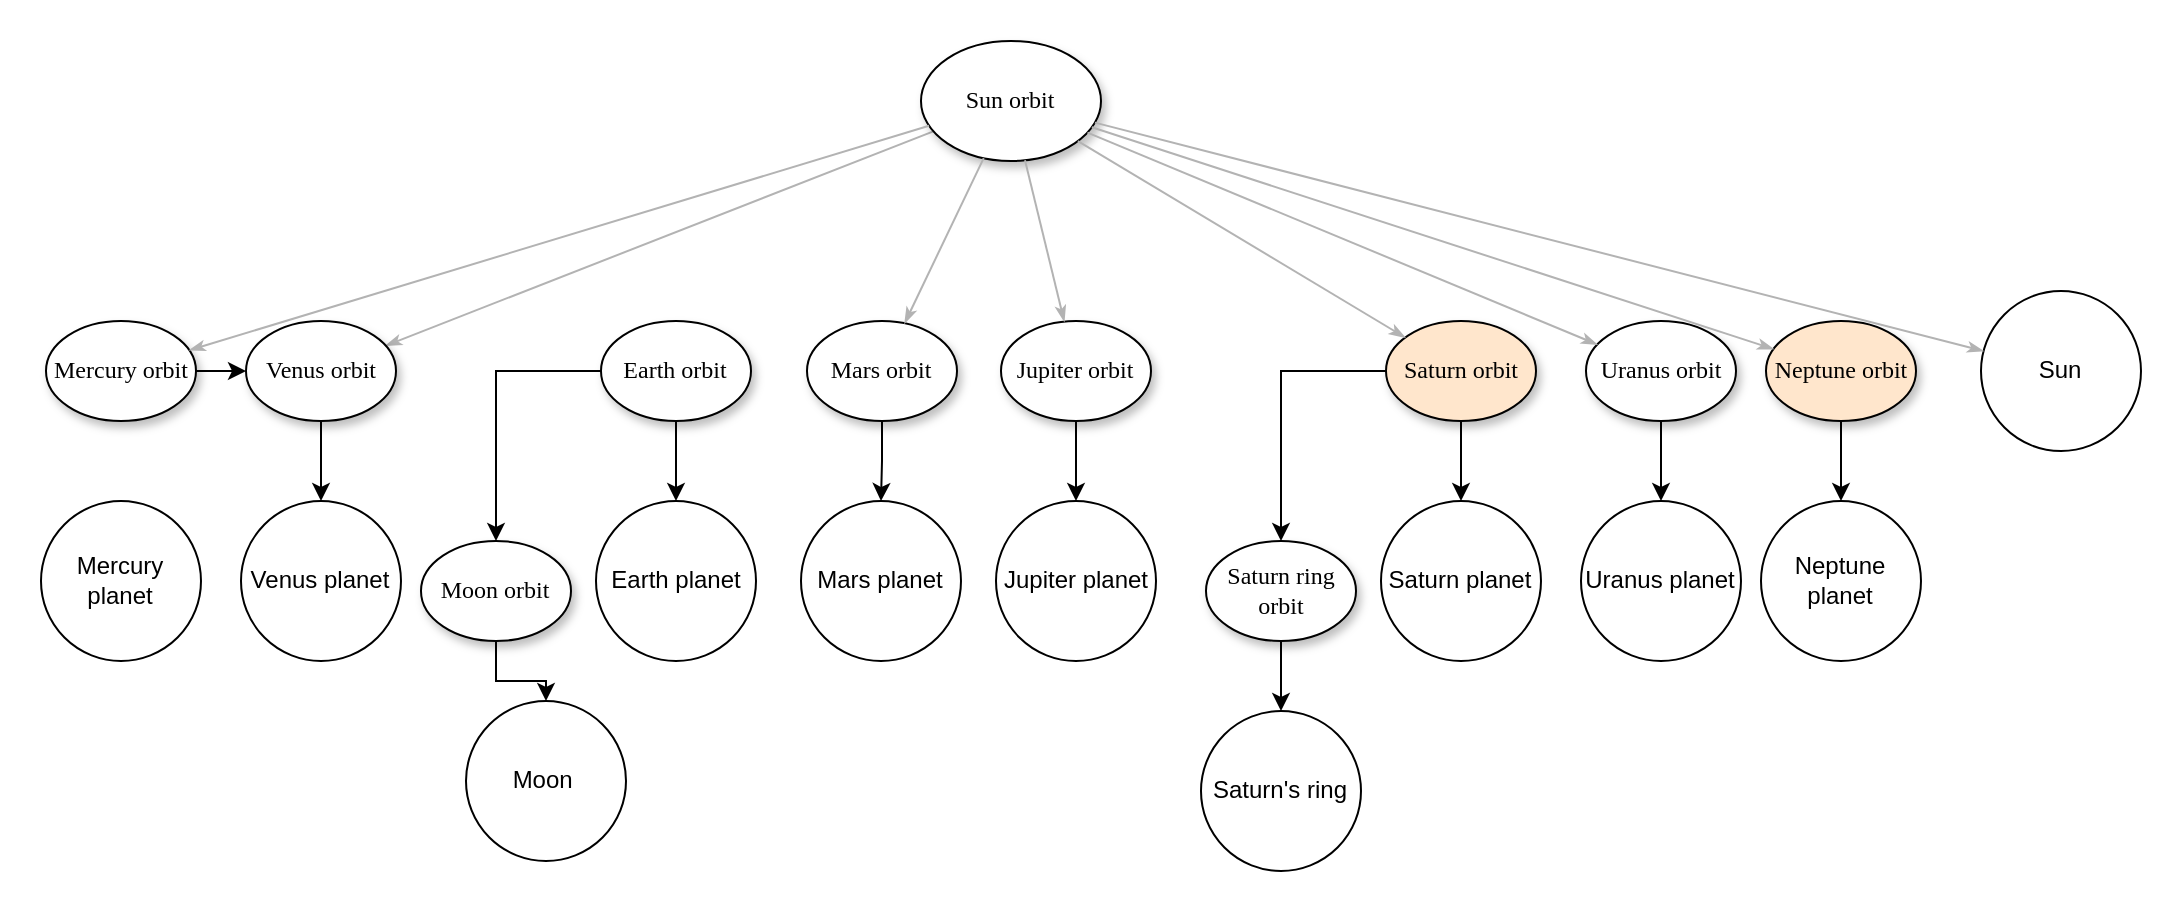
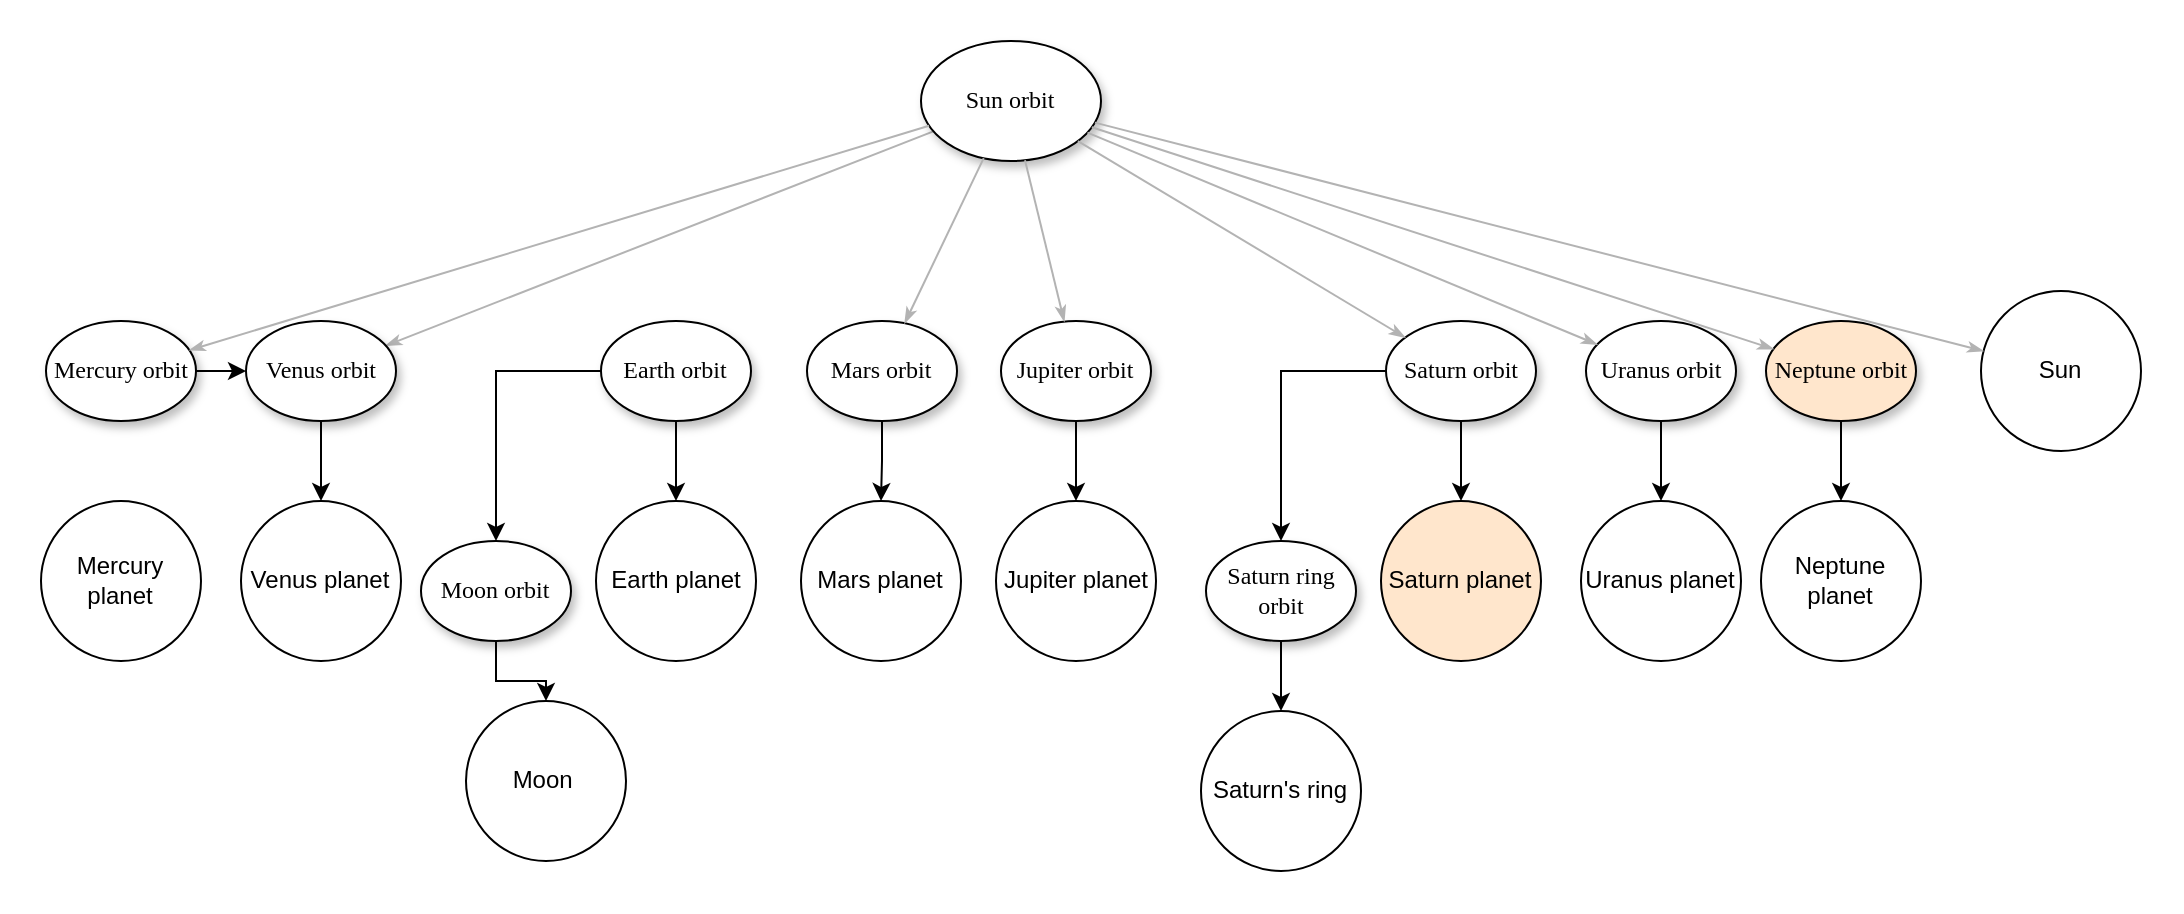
- <mxCell id="13" value="Saturn orbit" style="ellipse;whiteSpace=wrap;html=1;rounded=0;shadow=1;comic=0;labelBackgroundColor=none;strokeWidth=1;fontFamily=Verdana;fontSize=12;align=center;fillColor=#ffe6cc;" vertex="1" parent="1"><mxGeometry x="692.5" y="160" width="75" height="50" as="geometry" /></mxCell>
+ <mxCell id="13" value="Saturn orbit" style="ellipse;whiteSpace=wrap;html=1;rounded=0;shadow=1;comic=0;labelBackgroundColor=none;strokeWidth=1;fontFamily=Verdana;fontSize=12;align=center;" vertex="1" parent="1"><mxGeometry x="692.5" y="160" width="75" height="50" as="geometry" /></mxCell>
- <mxCell id="33" value="Saturn planet" style="ellipse;whiteSpace=wrap;html=1;aspect=fixed;" vertex="1" parent="1"><mxGeometry x="690" y="250" width="80" height="80" as="geometry" /></mxCell>
+ <mxCell id="33" value="Saturn planet" style="ellipse;whiteSpace=wrap;html=1;aspect=fixed;fillColor=#ffe6cc;" vertex="1" parent="1"><mxGeometry x="690" y="250" width="80" height="80" as="geometry" /></mxCell>
